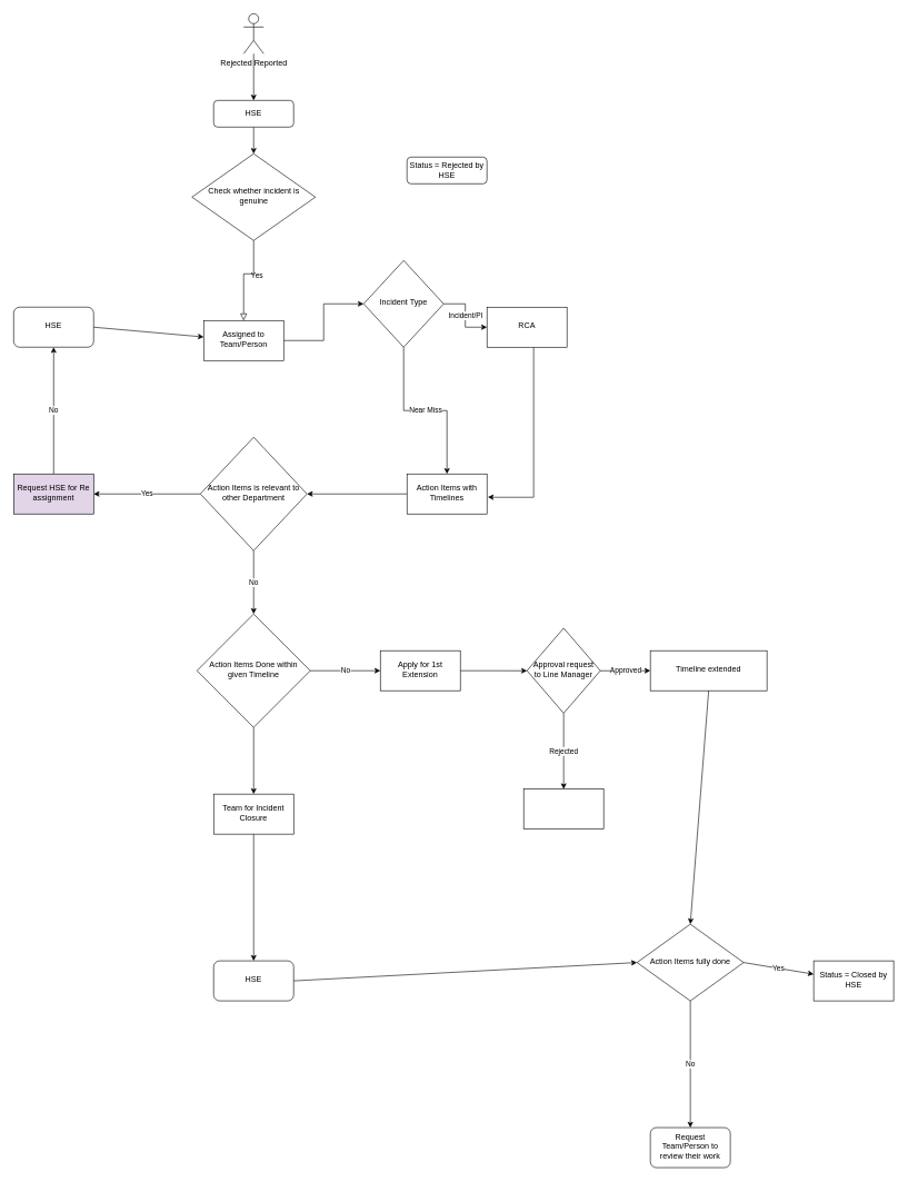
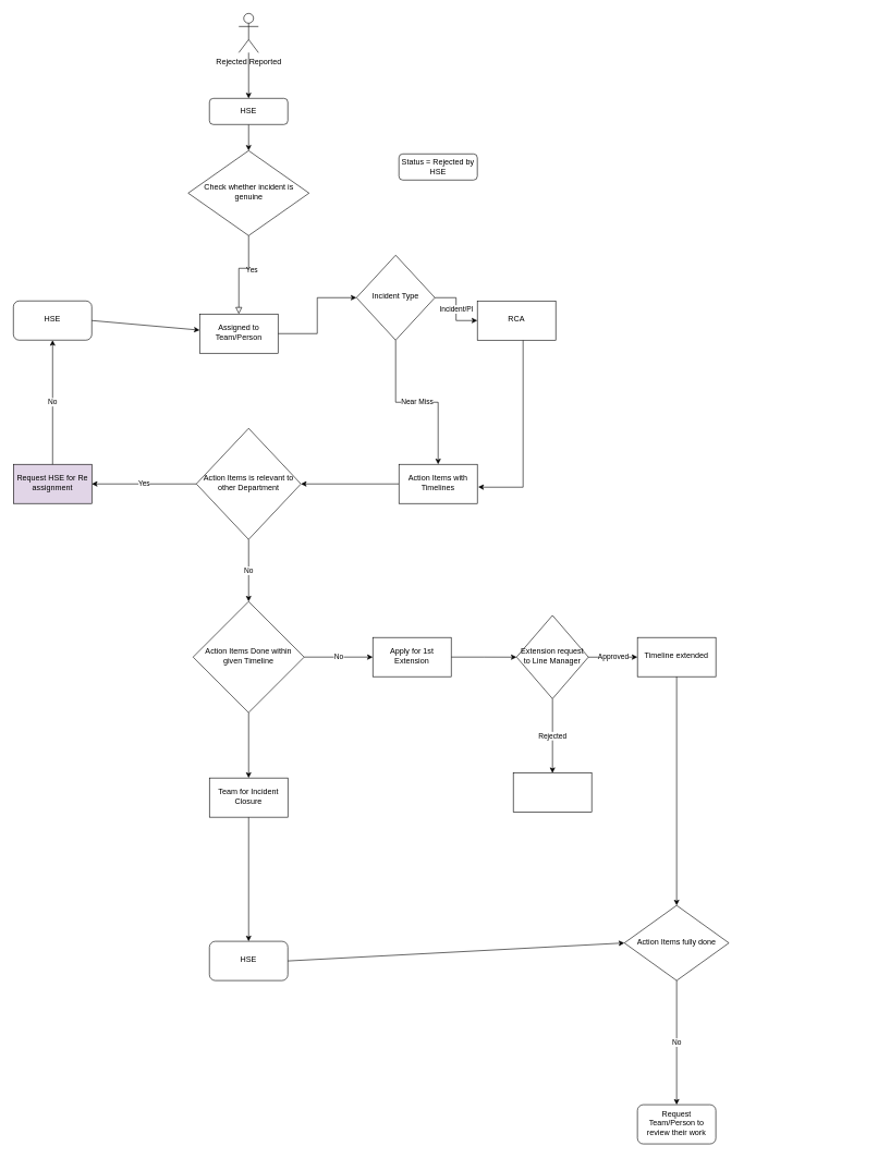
- <mxCell id="28" value="Approval request to Line Manager" style="rhombus;whiteSpace=wrap;html=1;shadow=0;strokeWidth=1;spacing=6;spacingTop=-4;" parent="1" vertex="1"><mxGeometry x="790" y="941.25" width="110" height="127.5" as="geometry" /></mxCell>
+ <mxCell id="28" value="Extension request to Line Manager" style="rhombus;whiteSpace=wrap;html=1;shadow=0;strokeWidth=1;spacing=6;spacingTop=-4;" parent="1" vertex="1"><mxGeometry x="790" y="941.25" width="110" height="127.5" as="geometry" /></mxCell>
- <mxCell id="31" value="Timeline extended" style="whiteSpace=wrap;html=1;shadow=0;strokeWidth=1;spacing=6;spacingTop=-4;" parent="1" vertex="1"><mxGeometry x="975" y="975" width="175" height="60" as="geometry" /></mxCell>
+ <mxCell id="31" value="Timeline extended" style="whiteSpace=wrap;html=1;shadow=0;strokeWidth=1;spacing=6;spacingTop=-4;" parent="1" vertex="1"><mxGeometry x="975" y="975" width="120" height="60" as="geometry" /></mxCell>
- <mxCell id="38" value="Yes" style="endArrow=classic;html=1;rounded=0;strokeColor=default;exitX=1;exitY=0.5;exitDx=0;exitDy=0;" parent="1" source="36" target="34" edge="1"><mxGeometry width="50" height="50" relative="1" as="geometry"><mxPoint x="710" y="1364.5" as="sourcePoint" /><mxPoint x="820" y="1364.5" as="targetPoint" /></mxGeometry></mxCell>
- <mxCell id="34" value="Status = Closed by HSE" style="whiteSpace=wrap;html=1;shadow=0;strokeWidth=1;spacing=6;spacingTop=-4;" parent="1" vertex="1"><mxGeometry x="1220" y="1440" width="120" height="60" as="geometry" /></mxCell>
